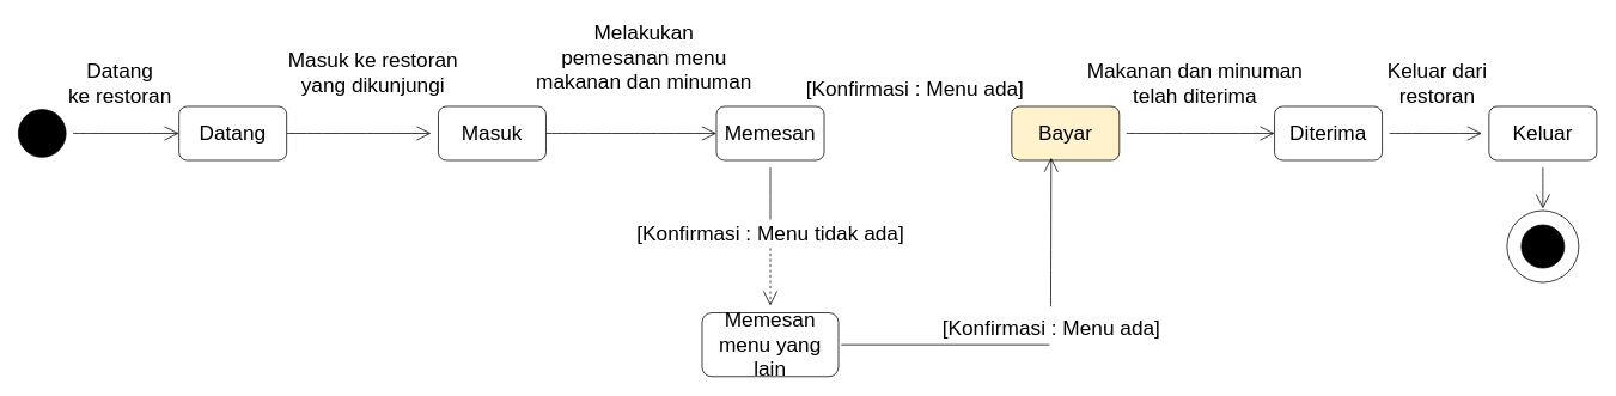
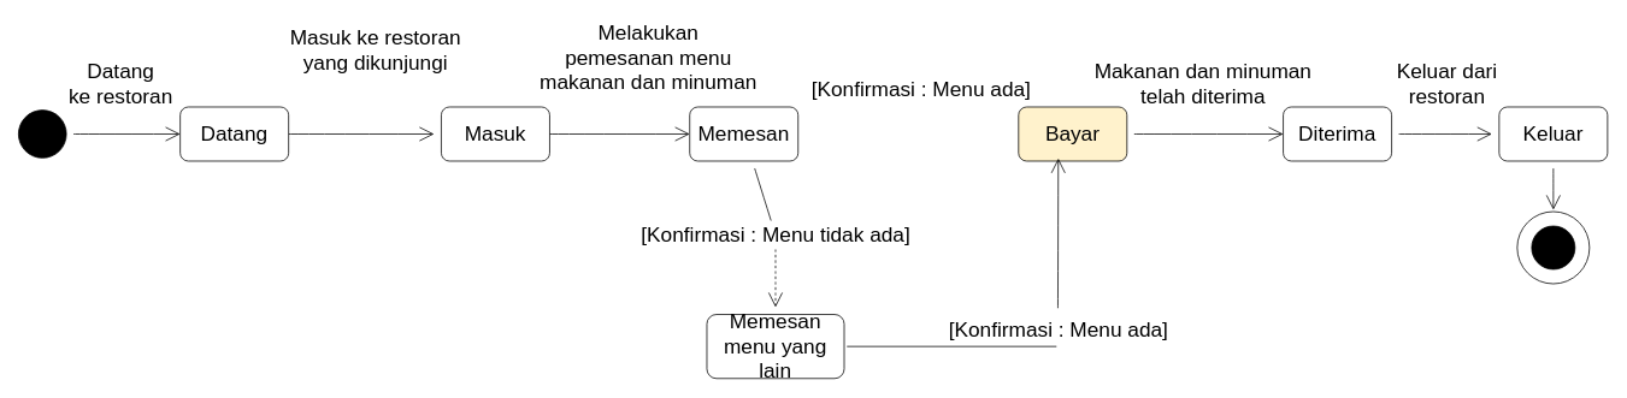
- <mxCell id="13" value="&lt;div style=&quot;font-size: 23px&quot;&gt;Masuk ke restoran &lt;br style=&quot;font-size: 23px&quot;&gt;&lt;/div&gt;&lt;div style=&quot;font-size: 23px&quot;&gt;yang dikunjungi&lt;/div&gt;" style="text;html=1;align=center;verticalAlign=middle;resizable=0;points=[];autosize=1;strokeColor=none;fillColor=none;hachureGap=4;fontSize=23;" vertex="1" parent="1"><mxGeometry x="315" y="50" width="199" height="60" as="geometry" /></mxCell>
+ <mxCell id="13" value="&lt;div style=&quot;font-size: 23px&quot;&gt;Masuk ke restoran &lt;br style=&quot;font-size: 23px&quot;&gt;&lt;/div&gt;&lt;div style=&quot;font-size: 23px&quot;&gt;yang dikunjungi&lt;/div&gt;" style="text;html=1;align=center;verticalAlign=middle;resizable=0;points=[];autosize=1;strokeColor=none;fillColor=none;hachureGap=4;fontSize=23;" vertex="1" parent="1"><mxGeometry x="315" y="25" width="199" height="60" as="geometry" /></mxCell>
- <mxCell id="9" value="Memesan" style="rounded=1;whiteSpace=wrap;html=1;hachureGap=4;fillColor=#FFFFFF;fontSize=23;" vertex="1" parent="1"><mxGeometry x="798" y="118" width="120" height="60" as="geometry" /></mxCell>
+ <mxCell id="9" value="Memesan" style="rounded=1;whiteSpace=wrap;html=1;hachureGap=4;fillColor=#FFFFFF;fontSize=23;" vertex="1" parent="1"><mxGeometry x="763" y="118" width="120" height="60" as="geometry" /></mxCell>
